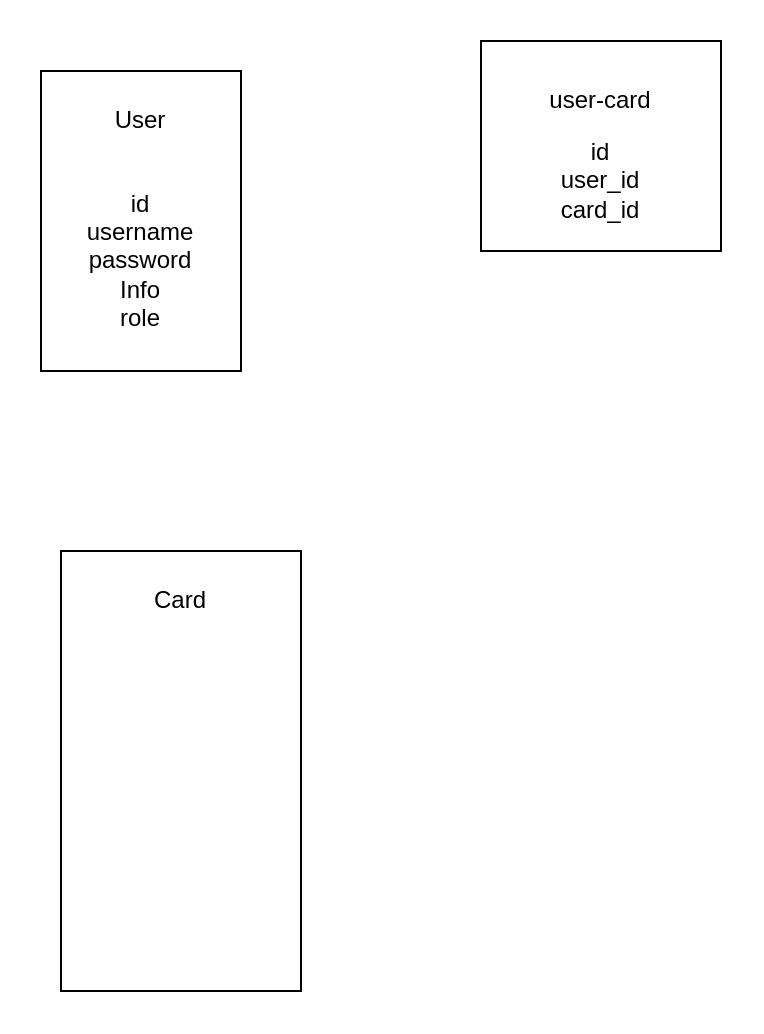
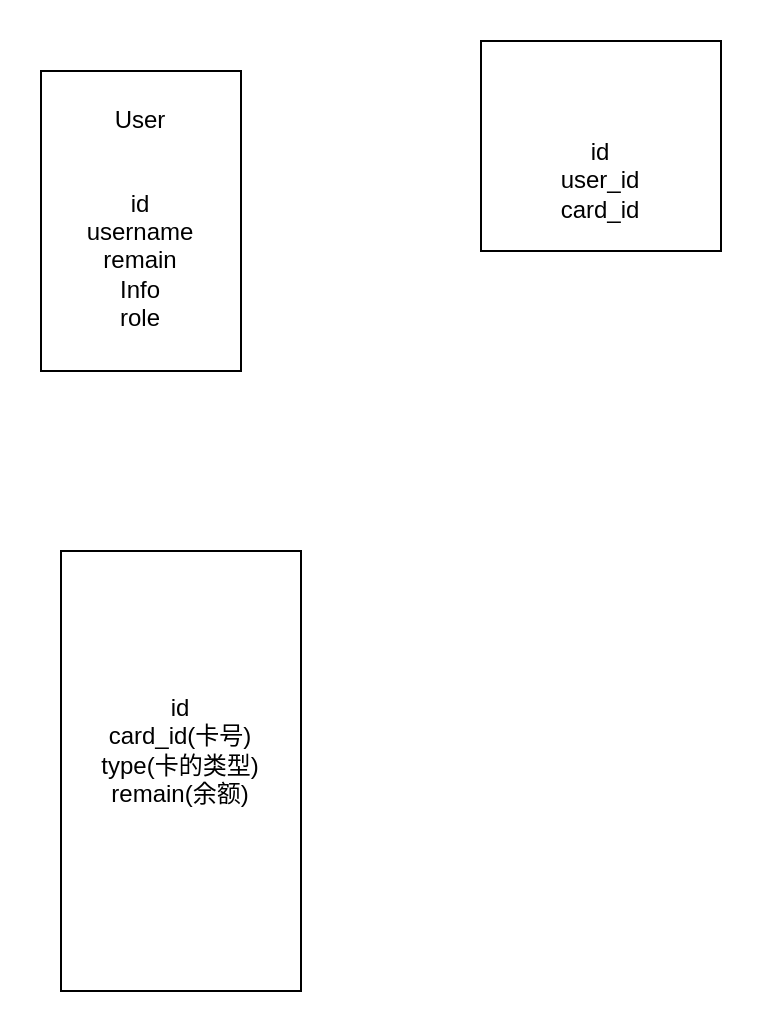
- <mxCell id="9" value="user-card" style="text;html=1;strokeColor=none;fillColor=none;align=center;verticalAlign=middle;whiteSpace=wrap;rounded=0;" vertex="1" parent="1"><mxGeometry x="270" y="35" width="60" height="30" as="geometry" /></mxCell>
- <mxCell id="7" value="id&lt;br&gt;username&lt;br&gt;password&lt;br&gt;Info&lt;br&gt;role" style="text;html=1;strokeColor=none;fillColor=none;align=center;verticalAlign=middle;whiteSpace=wrap;rounded=0;" parent="1" vertex="1"><mxGeometry x="40" y="95" width="60" height="70" as="geometry" /></mxCell>
+ <mxCell id="7" value="id&lt;br&gt;username&lt;br&gt;remain&lt;br&gt;Info&lt;br&gt;role" style="text;html=1;strokeColor=none;fillColor=none;align=center;verticalAlign=middle;whiteSpace=wrap;rounded=0;" parent="1" vertex="1"><mxGeometry x="40" y="95" width="60" height="70" as="geometry" /></mxCell>
- <mxCell id="8" value="Card" style="text;html=1;strokeColor=none;fillColor=none;align=center;verticalAlign=middle;whiteSpace=wrap;rounded=0;" vertex="1" parent="1"><mxGeometry x="60" y="285" width="60" height="30" as="geometry" /></mxCell>
+ <mxCell id="3" value="id&lt;br&gt;card_id(卡号)&lt;br&gt;type(卡的类型)&lt;br&gt;remain(余额)" style="text;html=1;strokeColor=none;fillColor=none;align=center;verticalAlign=middle;whiteSpace=wrap;rounded=0;" vertex="1" parent="1"><mxGeometry x="40" y="335" width="100" height="80" as="geometry" /></mxCell>
